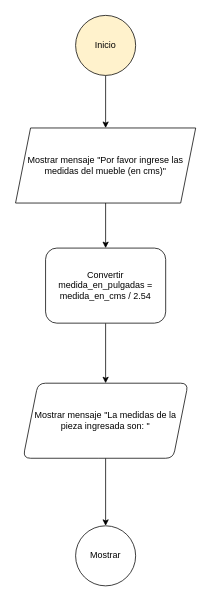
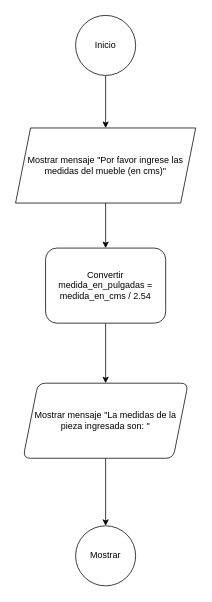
- <mxCell id="3" value="Inicio" style="ellipse;whiteSpace=wrap;html=1;aspect=fixed;fillColor=#fff2cc;" vertex="1" parent="1"><mxGeometry x="100" y="20" width="80" height="80" as="geometry" /></mxCell>
+ <mxCell id="3" value="Inicio" style="ellipse;whiteSpace=wrap;html=1;aspect=fixed;" vertex="1" parent="1"><mxGeometry x="100" y="20" width="80" height="80" as="geometry" /></mxCell>
